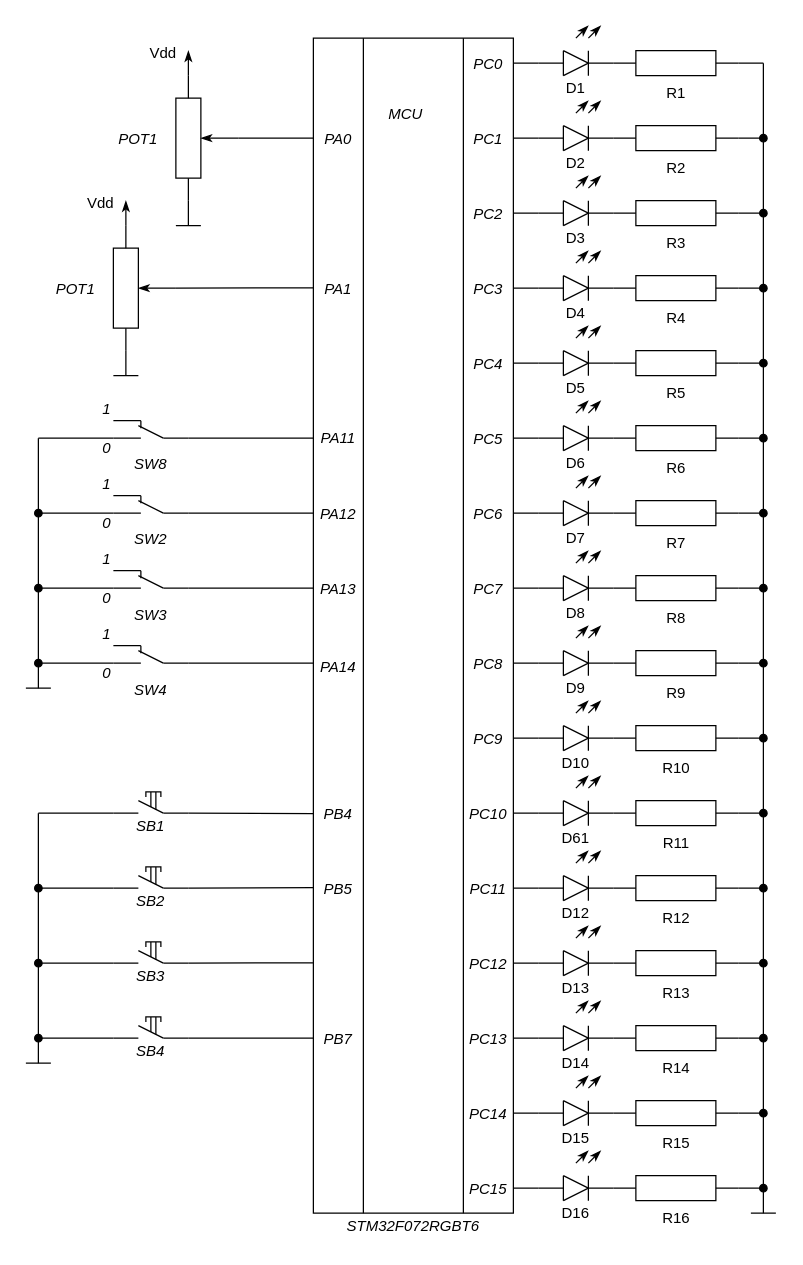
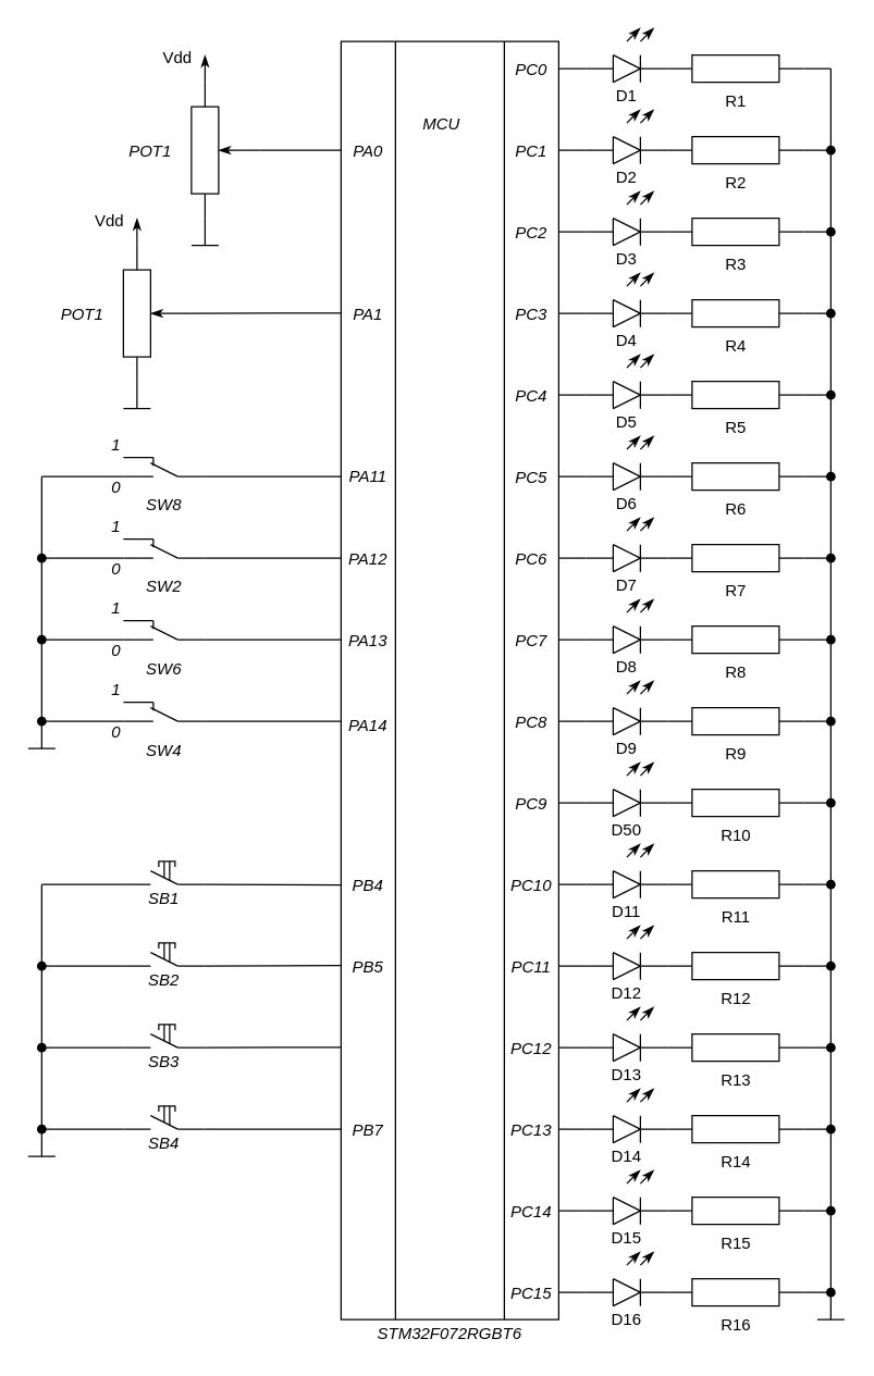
- <mxCell id="297" value="SW3" style="text;strokeColor=none;fillColor=none;align=center;verticalAlign=middle;rounded=0;fontStyle=2" parent="296" vertex="1"><mxGeometry x="20" y="40" width="40" height="20" as="geometry" /></mxCell>
+ <mxCell id="297" value="SW6" style="text;strokeColor=none;fillColor=none;align=center;verticalAlign=middle;rounded=0;fontStyle=2" parent="296" vertex="1"><mxGeometry x="20" y="40" width="40" height="20" as="geometry" /></mxCell>
- <mxCell id="97" value="D10" style="text;html=1;strokeColor=none;fillColor=none;align=center;verticalAlign=middle;whiteSpace=wrap;rounded=0;sketch=0;" parent="88" vertex="1"><mxGeometry y="40" width="60" height="20" as="geometry" /></mxCell>
+ <mxCell id="97" value="D50" style="text;html=1;strokeColor=none;fillColor=none;align=center;verticalAlign=middle;whiteSpace=wrap;rounded=0;sketch=0;" parent="88" vertex="1"><mxGeometry y="40" width="60" height="20" as="geometry" /></mxCell>
- <mxCell id="109" value="D61" style="text;html=1;strokeColor=none;fillColor=none;align=center;verticalAlign=middle;whiteSpace=wrap;rounded=0;sketch=0;" parent="100" vertex="1"><mxGeometry y="40" width="60" height="20" as="geometry" /></mxCell>
+ <mxCell id="109" value="D11" style="text;html=1;strokeColor=none;fillColor=none;align=center;verticalAlign=middle;whiteSpace=wrap;rounded=0;sketch=0;" parent="100" vertex="1"><mxGeometry y="40" width="60" height="20" as="geometry" /></mxCell>
